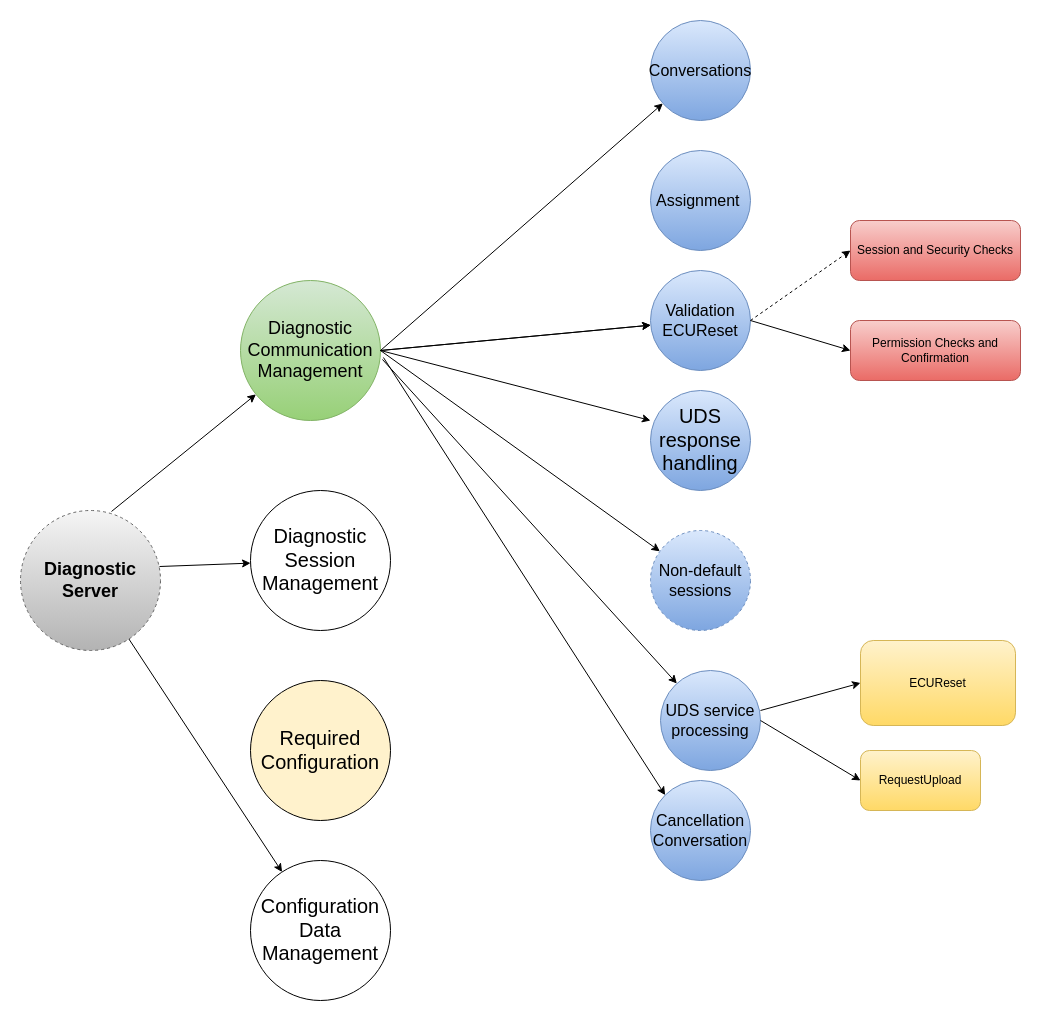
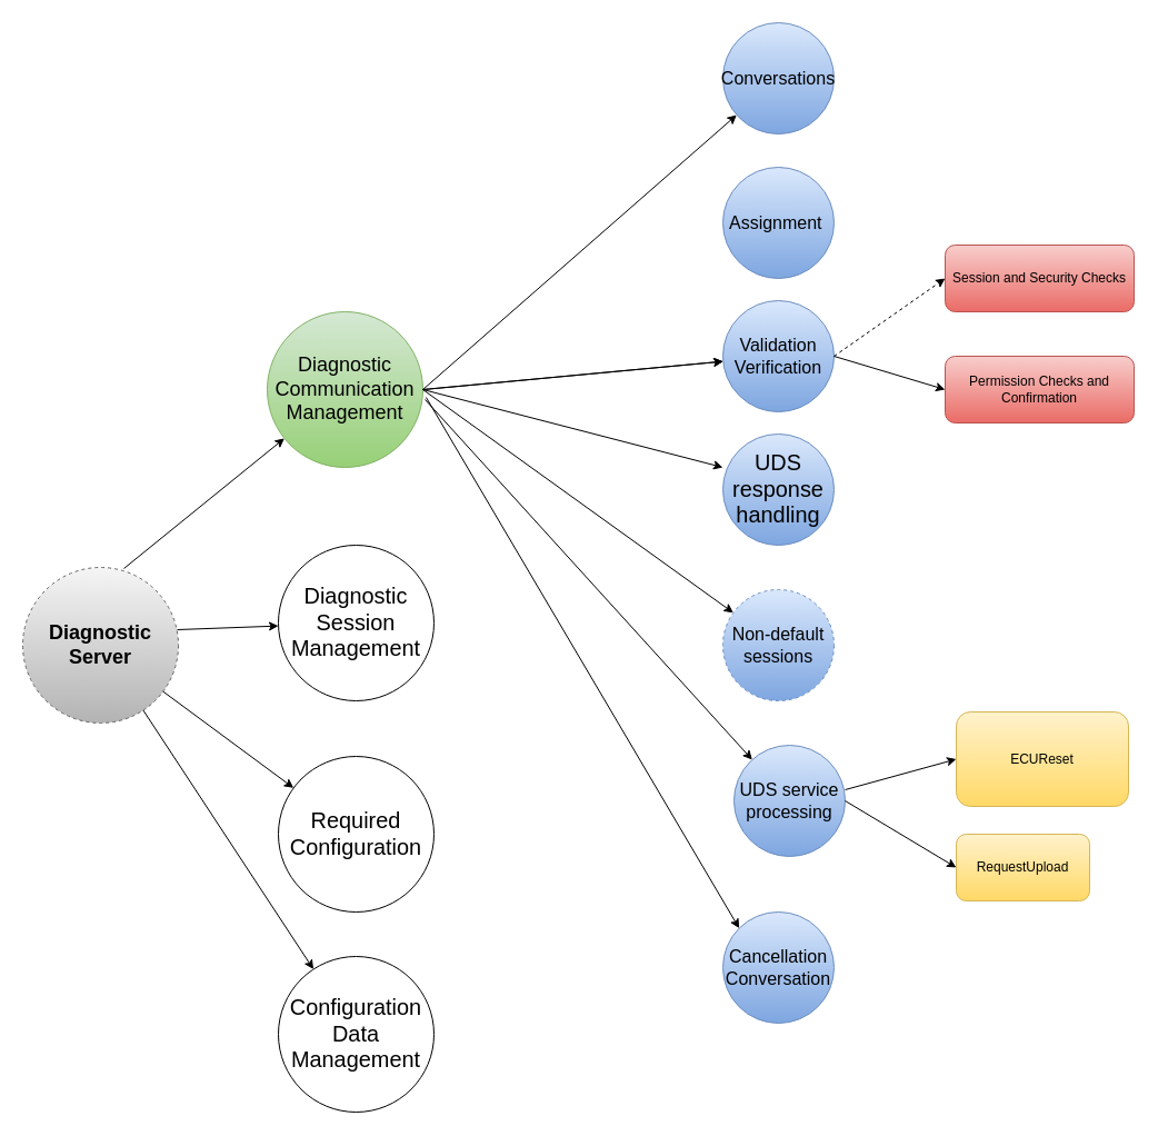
- <mxCell id="15" value="&lt;span style=&quot;left: 198.967px ; top: 186.018px ; font-family: sans-serif ; transform: scalex(1.076)&quot; dir=&quot;ltr&quot;&gt;&lt;font style=&quot;font-size: 16px&quot;&gt;Validation ECUReset&lt;/font&gt;&lt;/span&gt;" style="ellipse;whiteSpace=wrap;html=1;aspect=fixed;gradientColor=#7ea6e0;fillColor=#dae8fc;strokeColor=#6c8ebf;" vertex="1" parent="1"><mxGeometry x="650" y="270" width="100" height="100" as="geometry" /></mxCell>
+ <mxCell id="15" value="&lt;span style=&quot;left: 198.967px ; top: 186.018px ; font-family: sans-serif ; transform: scalex(1.076)&quot; dir=&quot;ltr&quot;&gt;&lt;font style=&quot;font-size: 16px&quot;&gt;Validation Verification&lt;/font&gt;&lt;/span&gt;" style="ellipse;whiteSpace=wrap;html=1;aspect=fixed;gradientColor=#7ea6e0;fillColor=#dae8fc;strokeColor=#6c8ebf;" vertex="1" parent="1"><mxGeometry x="650" y="270" width="100" height="100" as="geometry" /></mxCell>
+ <mxCell id="9" value="" style="endArrow=classic;html=1;" edge="1" parent="1" source="2" target="4"><mxGeometry width="50" height="50" relative="1" as="geometry"><mxPoint x="190" y="550" as="sourcePoint" /><mxPoint x="240" y="500" as="targetPoint" /></mxGeometry></mxCell>
- <mxCell id="4" value="&lt;span style=&quot;left: 182.349px ; top: 311.381px ; font-size: 19.925px ; font-family: sans-serif ; transform: scalex(1.086)&quot; dir=&quot;ltr&quot;&gt;Required Configuration&lt;/span&gt;" style="ellipse;whiteSpace=wrap;html=1;aspect=fixed;fillColor=#fff2cc;" vertex="1" parent="1"><mxGeometry x="250" y="680" width="140" height="140" as="geometry" /></mxCell>
+ <mxCell id="4" value="&lt;span style=&quot;left: 182.349px ; top: 311.381px ; font-size: 19.925px ; font-family: sans-serif ; transform: scalex(1.086)&quot; dir=&quot;ltr&quot;&gt;Required Configuration&lt;/span&gt;" style="ellipse;whiteSpace=wrap;html=1;aspect=fixed;" vertex="1" parent="1"><mxGeometry x="250" y="680" width="140" height="140" as="geometry" /></mxCell>
- <mxCell id="23" value="&lt;span style=&quot;left: 198.967px ; top: 186.018px ; font-family: sans-serif ; transform: scalex(1.076)&quot; dir=&quot;ltr&quot;&gt;&lt;font style=&quot;font-size: 16px&quot;&gt;Cancellation Conversation&lt;/font&gt;&lt;/span&gt;" style="ellipse;whiteSpace=wrap;html=1;aspect=fixed;gradientColor=#7ea6e0;fillColor=#dae8fc;strokeColor=#6c8ebf;" vertex="1" parent="1"><mxGeometry x="650" y="780" width="100" height="100" as="geometry" /></mxCell>
+ <mxCell id="23" value="&lt;span style=&quot;left: 198.967px ; top: 186.018px ; font-family: sans-serif ; transform: scalex(1.076)&quot; dir=&quot;ltr&quot;&gt;&lt;font style=&quot;font-size: 16px&quot;&gt;Cancellation Conversation&lt;/font&gt;&lt;/span&gt;" style="ellipse;whiteSpace=wrap;html=1;aspect=fixed;gradientColor=#7ea6e0;fillColor=#dae8fc;strokeColor=#6c8ebf;" vertex="1" parent="1"><mxGeometry x="650" y="820" width="100" height="100" as="geometry" /></mxCell>
